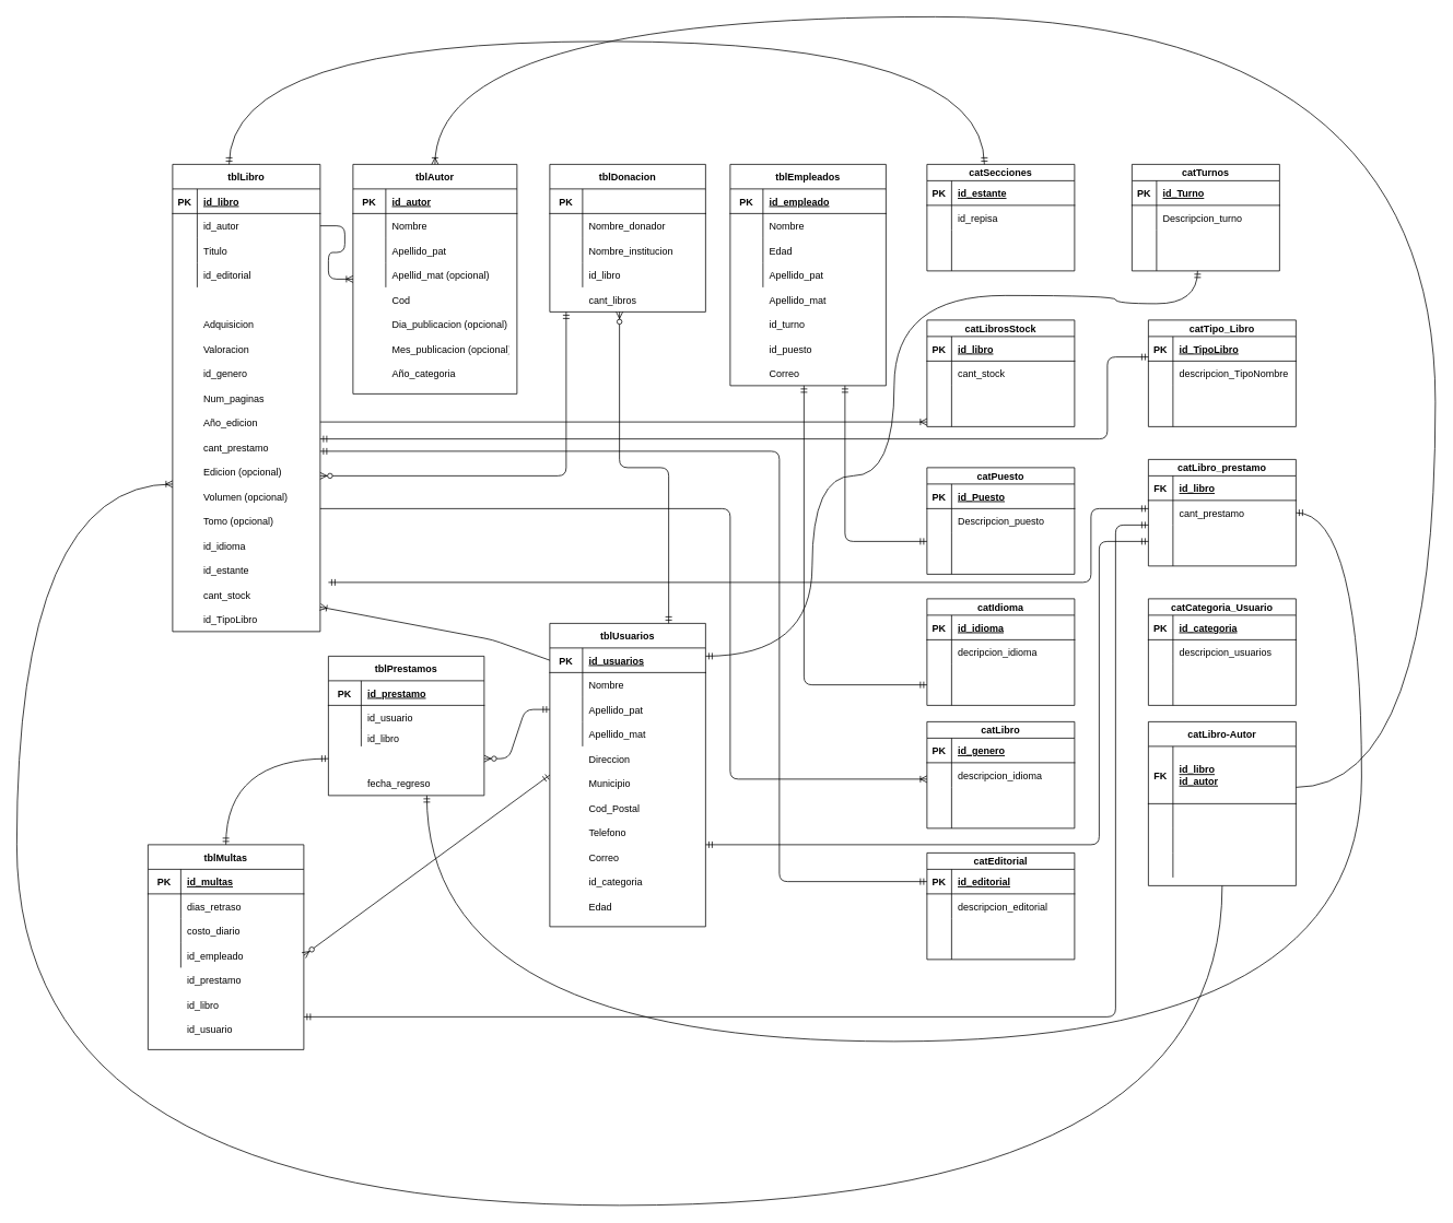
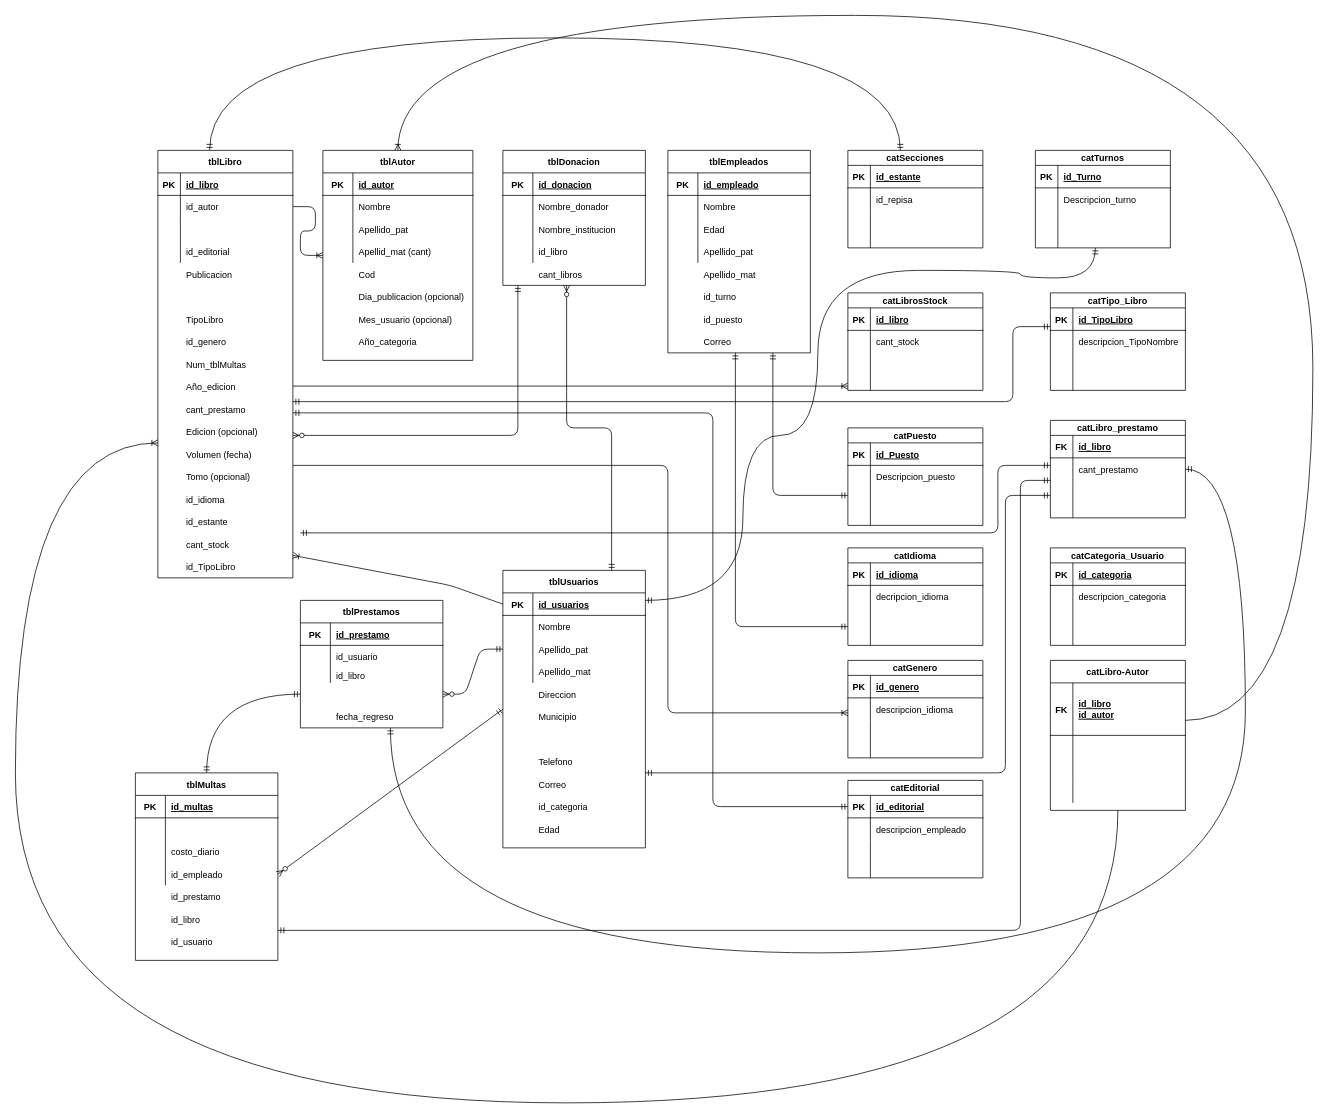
+ <mxCell id="49" value="id_donacion" style="shape=partialRectangle;connectable=0;fillColor=none;top=0;left=0;bottom=0;right=0;align=left;spacingLeft=6;fontStyle=5;overflow=hidden;" parent="47" vertex="1"><mxGeometry x="40" width="150" height="30" as="geometry" /></mxCell>
- <mxCell id="11" value="Titulo" style="shape=partialRectangle;connectable=0;fillColor=none;top=0;left=0;bottom=0;right=0;align=left;spacingLeft=6;overflow=hidden;" parent="9" vertex="1"><mxGeometry x="30" width="150" height="30" as="geometry" /></mxCell>
- <mxCell id="38" value="Apellid_mat (opcional)" style="shape=partialRectangle;connectable=0;fillColor=none;top=0;left=0;bottom=0;right=0;align=left;spacingLeft=6;overflow=hidden;" parent="36" vertex="1"><mxGeometry x="40" width="160" height="30" as="geometry" /></mxCell>
+ <mxCell id="38" value="Apellid_mat (cant)" style="shape=partialRectangle;connectable=0;fillColor=none;top=0;left=0;bottom=0;right=0;align=left;spacingLeft=6;overflow=hidden;" parent="36" vertex="1"><mxGeometry x="40" width="160" height="30" as="geometry" /></mxCell>
+ <mxCell id="15" value="Publicacion" style="shape=partialRectangle;connectable=0;fillColor=none;top=0;left=0;bottom=0;right=0;align=left;spacingLeft=6;overflow=hidden;" parent="1" vertex="1"><mxGeometry x="240" y="350" width="150" height="30" as="geometry" /></mxCell>
- <mxCell id="16" value="Adquisicion" style="shape=partialRectangle;connectable=0;fillColor=none;top=0;left=0;bottom=0;right=0;align=left;spacingLeft=6;overflow=hidden;" parent="1" vertex="1"><mxGeometry x="240" y="380" width="150" height="30" as="geometry" /></mxCell>
- <mxCell id="17" value="Valoracion" style="shape=partialRectangle;connectable=0;fillColor=none;top=0;left=0;bottom=0;right=0;align=left;spacingLeft=6;overflow=hidden;" parent="1" vertex="1"><mxGeometry x="240" y="410" width="150" height="30" as="geometry" /></mxCell>
+ <mxCell id="17" value="TipoLibro" style="shape=partialRectangle;connectable=0;fillColor=none;top=0;left=0;bottom=0;right=0;align=left;spacingLeft=6;overflow=hidden;" parent="1" vertex="1"><mxGeometry x="240" y="410" width="150" height="30" as="geometry" /></mxCell>
- <mxCell id="44" value="Mes_publicacion (opcional)" style="shape=partialRectangle;connectable=0;fillColor=none;top=0;left=0;bottom=0;right=0;align=left;spacingLeft=6;overflow=hidden;" parent="1" vertex="1"><mxGeometry x="470" y="410" width="150" height="30" as="geometry" /></mxCell>
+ <mxCell id="44" value="Mes_usuario (opcional)" style="shape=partialRectangle;connectable=0;fillColor=none;top=0;left=0;bottom=0;right=0;align=left;spacingLeft=6;overflow=hidden;" parent="1" vertex="1"><mxGeometry x="470" y="410" width="150" height="30" as="geometry" /></mxCell>
- <mxCell id="19" value="Num_paginas" style="shape=partialRectangle;connectable=0;fillColor=none;top=0;left=0;bottom=0;right=0;align=left;spacingLeft=6;overflow=hidden;" parent="1" vertex="1"><mxGeometry x="240" y="470" width="150" height="30" as="geometry" /></mxCell>
+ <mxCell id="19" value="Num_tblMultas" style="shape=partialRectangle;connectable=0;fillColor=none;top=0;left=0;bottom=0;right=0;align=left;spacingLeft=6;overflow=hidden;" parent="1" vertex="1"><mxGeometry x="240" y="470" width="150" height="30" as="geometry" /></mxCell>
- <mxCell id="23" value="Volumen (opcional)" style="shape=partialRectangle;connectable=0;fillColor=none;top=0;left=0;bottom=0;right=0;align=left;spacingLeft=6;overflow=hidden;" parent="1" vertex="1"><mxGeometry x="240" y="590" width="150" height="30" as="geometry" /></mxCell>
+ <mxCell id="23" value="Volumen (fecha)" style="shape=partialRectangle;connectable=0;fillColor=none;top=0;left=0;bottom=0;right=0;align=left;spacingLeft=6;overflow=hidden;" parent="1" vertex="1"><mxGeometry x="240" y="590" width="150" height="30" as="geometry" /></mxCell>
- <mxCell id="181" value="descripcion_usuarios" style="shape=partialRectangle;connectable=0;fillColor=none;top=0;left=0;bottom=0;right=0;align=left;spacingLeft=6;overflow=hidden;" parent="179" vertex="1"><mxGeometry x="30" width="150" height="30" as="geometry" /></mxCell>
+ <mxCell id="181" value="descripcion_categoria" style="shape=partialRectangle;connectable=0;fillColor=none;top=0;left=0;bottom=0;right=0;align=left;spacingLeft=6;overflow=hidden;" parent="179" vertex="1"><mxGeometry x="30" width="150" height="30" as="geometry" /></mxCell>
- <mxCell id="185" value="catLibro" style="shape=table;startSize=20;container=1;collapsible=1;childLayout=tableLayout;fixedRows=1;rowLines=0;fontStyle=1;align=center;resizeLast=1;" parent="1" vertex="1"><mxGeometry x="1130" y="880" width="180" height="130" as="geometry" /></mxCell>
+ <mxCell id="185" value="catGenero" style="shape=table;startSize=20;container=1;collapsible=1;childLayout=tableLayout;fixedRows=1;rowLines=0;fontStyle=1;align=center;resizeLast=1;" parent="1" vertex="1"><mxGeometry x="1130" y="880" width="180" height="130" as="geometry" /></mxCell>
- <mxCell id="100" value="Cod_Postal" style="shape=partialRectangle;connectable=0;fillColor=none;top=0;left=0;bottom=0;right=0;align=left;spacingLeft=6;overflow=hidden;" parent="1" vertex="1"><mxGeometry x="710" y="970" width="150" height="30" as="geometry" /></mxCell>
- <mxCell id="66" value="dias_retraso" style="shape=partialRectangle;connectable=0;fillColor=none;top=0;left=0;bottom=0;right=0;align=left;spacingLeft=6;overflow=hidden;" parent="64" vertex="1"><mxGeometry x="40" width="150" height="30" as="geometry" /></mxCell>
- <mxCell id="214" value="descripcion_editorial" style="shape=partialRectangle;connectable=0;fillColor=none;top=0;left=0;bottom=0;right=0;align=left;spacingLeft=6;overflow=hidden;" parent="212" vertex="1"><mxGeometry x="30" width="150" height="30" as="geometry" /></mxCell>
+ <mxCell id="214" value="descripcion_empleado" style="shape=partialRectangle;connectable=0;fillColor=none;top=0;left=0;bottom=0;right=0;align=left;spacingLeft=6;overflow=hidden;" parent="212" vertex="1"><mxGeometry x="30" width="150" height="30" as="geometry" /></mxCell>
